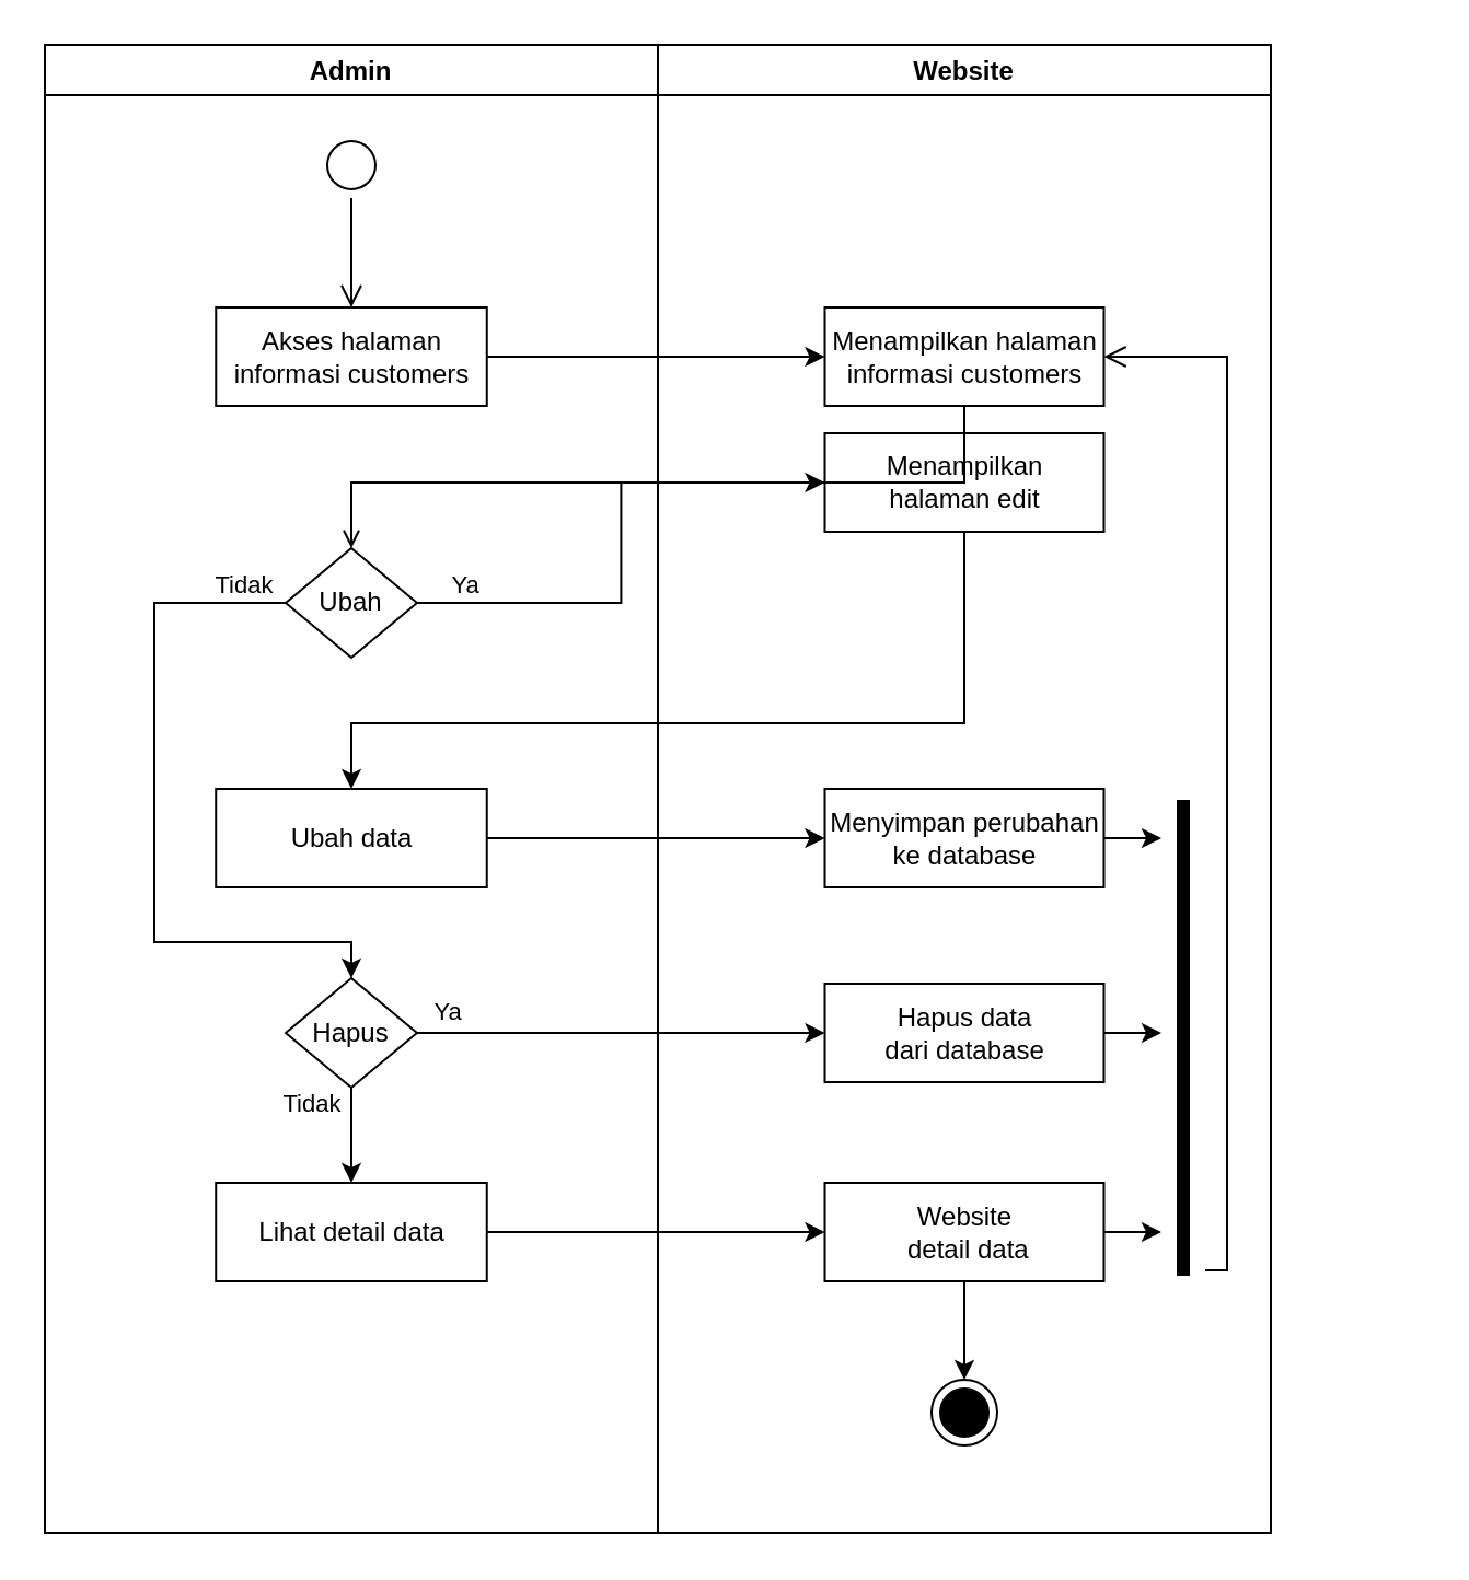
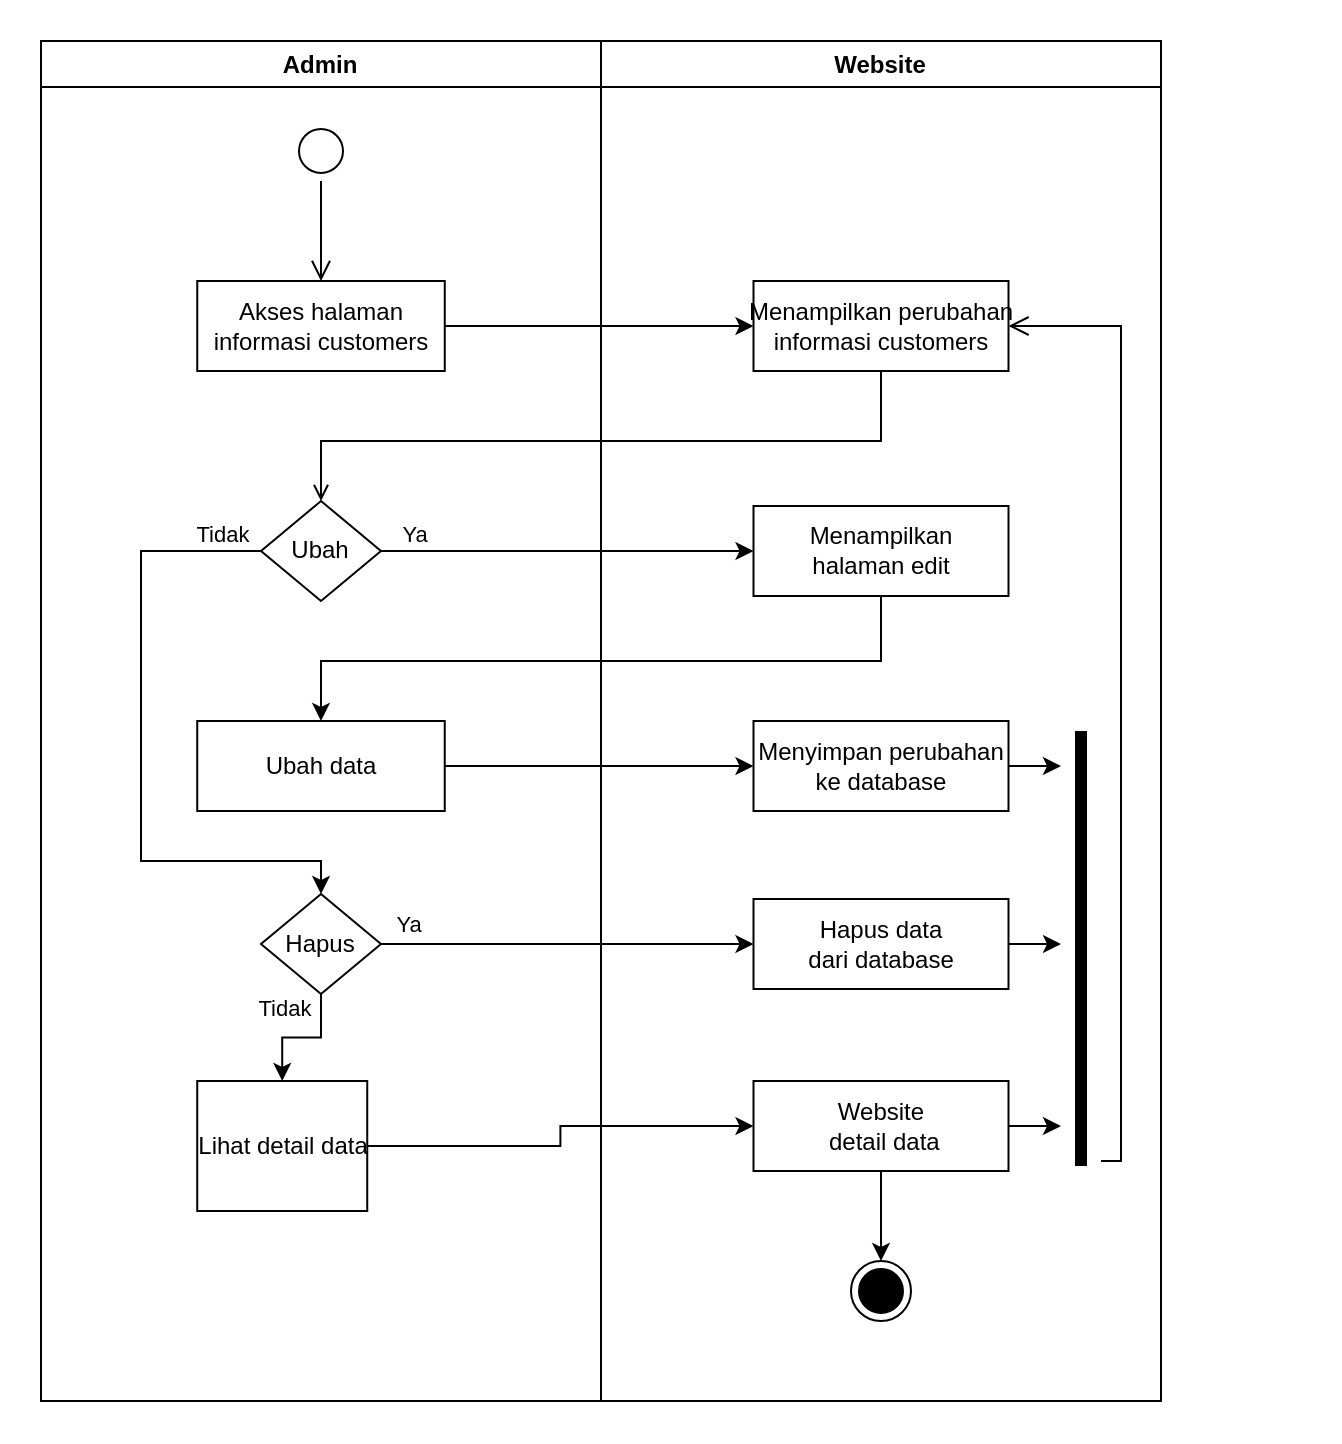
- <mxCell id="3" value="Menampilkan halaman&lt;br&gt;informasi customers" style="html=1;strokeColor=#000000;fillColor=default;" parent="2" vertex="1"><mxGeometry x="76.25" y="120" width="127.5" height="45" as="geometry" /></mxCell>
+ <mxCell id="3" value="Menampilkan perubahan&lt;br&gt;informasi customers" style="html=1;strokeColor=#000000;fillColor=default;" parent="2" vertex="1"><mxGeometry x="76.25" y="120" width="127.5" height="45" as="geometry" /></mxCell>
- <mxCell id="5" value="Menampilkan&lt;br&gt;halaman edit" style="html=1;strokeColor=#000000;fillColor=default;" parent="2" vertex="1"><mxGeometry x="76.25" y="177.5" width="127.5" height="45" as="geometry" /></mxCell>
+ <mxCell id="5" value="Menampilkan&lt;br&gt;halaman edit" style="html=1;strokeColor=#000000;fillColor=default;" parent="2" vertex="1"><mxGeometry x="76.25" y="232.5" width="127.5" height="45" as="geometry" /></mxCell>
- <mxCell id="22" value="Lihat detail data" style="html=1;strokeColor=#000000;fillColor=default;" parent="12" vertex="1"><mxGeometry x="78.12" y="520" width="123.75" height="45" as="geometry" /></mxCell>
+ <mxCell id="22" value="Lihat detail data" style="html=1;strokeColor=#000000;fillColor=default;" parent="12" vertex="1"><mxGeometry x="78.12" y="520" width="85" height="65" as="geometry" /></mxCell>
